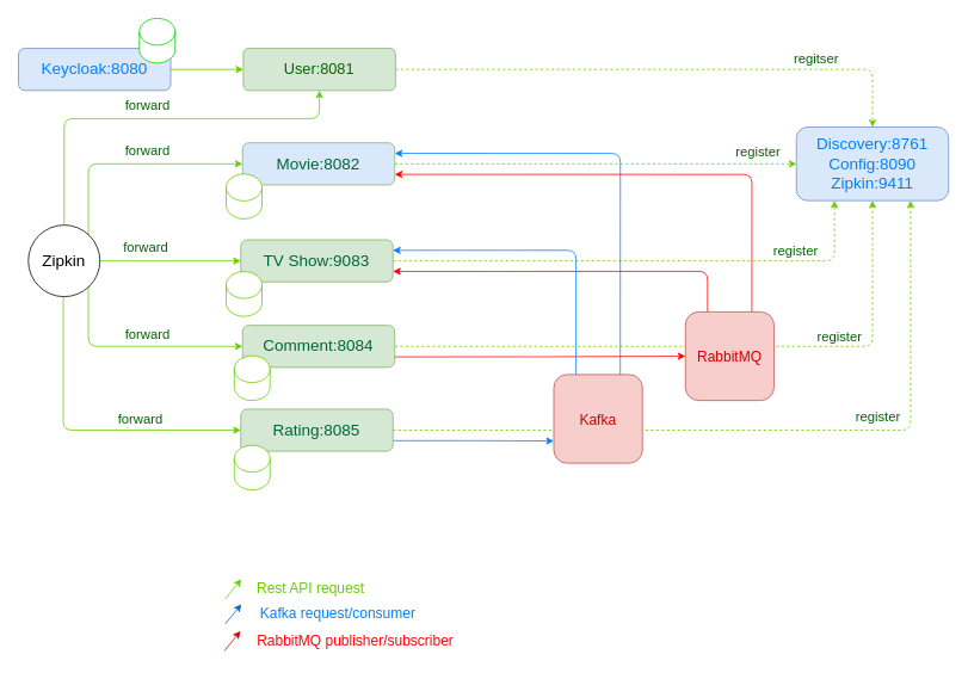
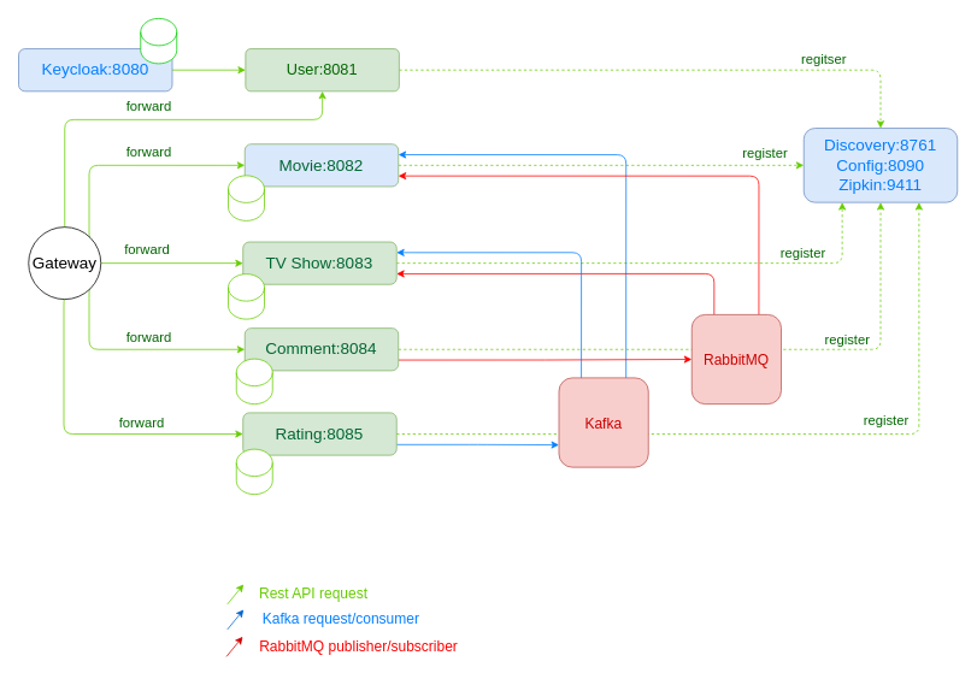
- <mxCell id="27" value="&lt;font style=&quot;font-size: 18px;&quot;&gt;Zipkin&lt;/font&gt;" style="ellipse;whiteSpace=wrap;html=1;aspect=fixed;" parent="1" vertex="1"><mxGeometry x="31" y="251" width="80" height="80" as="geometry" /></mxCell>
+ <mxCell id="27" value="&lt;font style=&quot;font-size: 18px;&quot;&gt;Gateway&lt;/font&gt;" style="ellipse;whiteSpace=wrap;html=1;aspect=fixed;" parent="1" vertex="1"><mxGeometry x="31" y="251" width="80" height="80" as="geometry" /></mxCell>
- <mxCell id="7" value="TV Show:9083" style="rounded=1;whiteSpace=wrap;html=1;fillColor=#d5e8d4;strokeColor=#82b366;fontSize=18;fontColor=#006633;fontStyle=0" parent="1" vertex="1"><mxGeometry x="268.324" y="267.497" width="170" height="47" as="geometry" /></mxCell>
+ <mxCell id="7" value="TV Show:8083" style="rounded=1;whiteSpace=wrap;html=1;fillColor=#d5e8d4;strokeColor=#82b366;fontSize=18;fontColor=#006633;fontStyle=0" parent="1" vertex="1"><mxGeometry x="268.324" y="267.497" width="170" height="47" as="geometry" /></mxCell>
